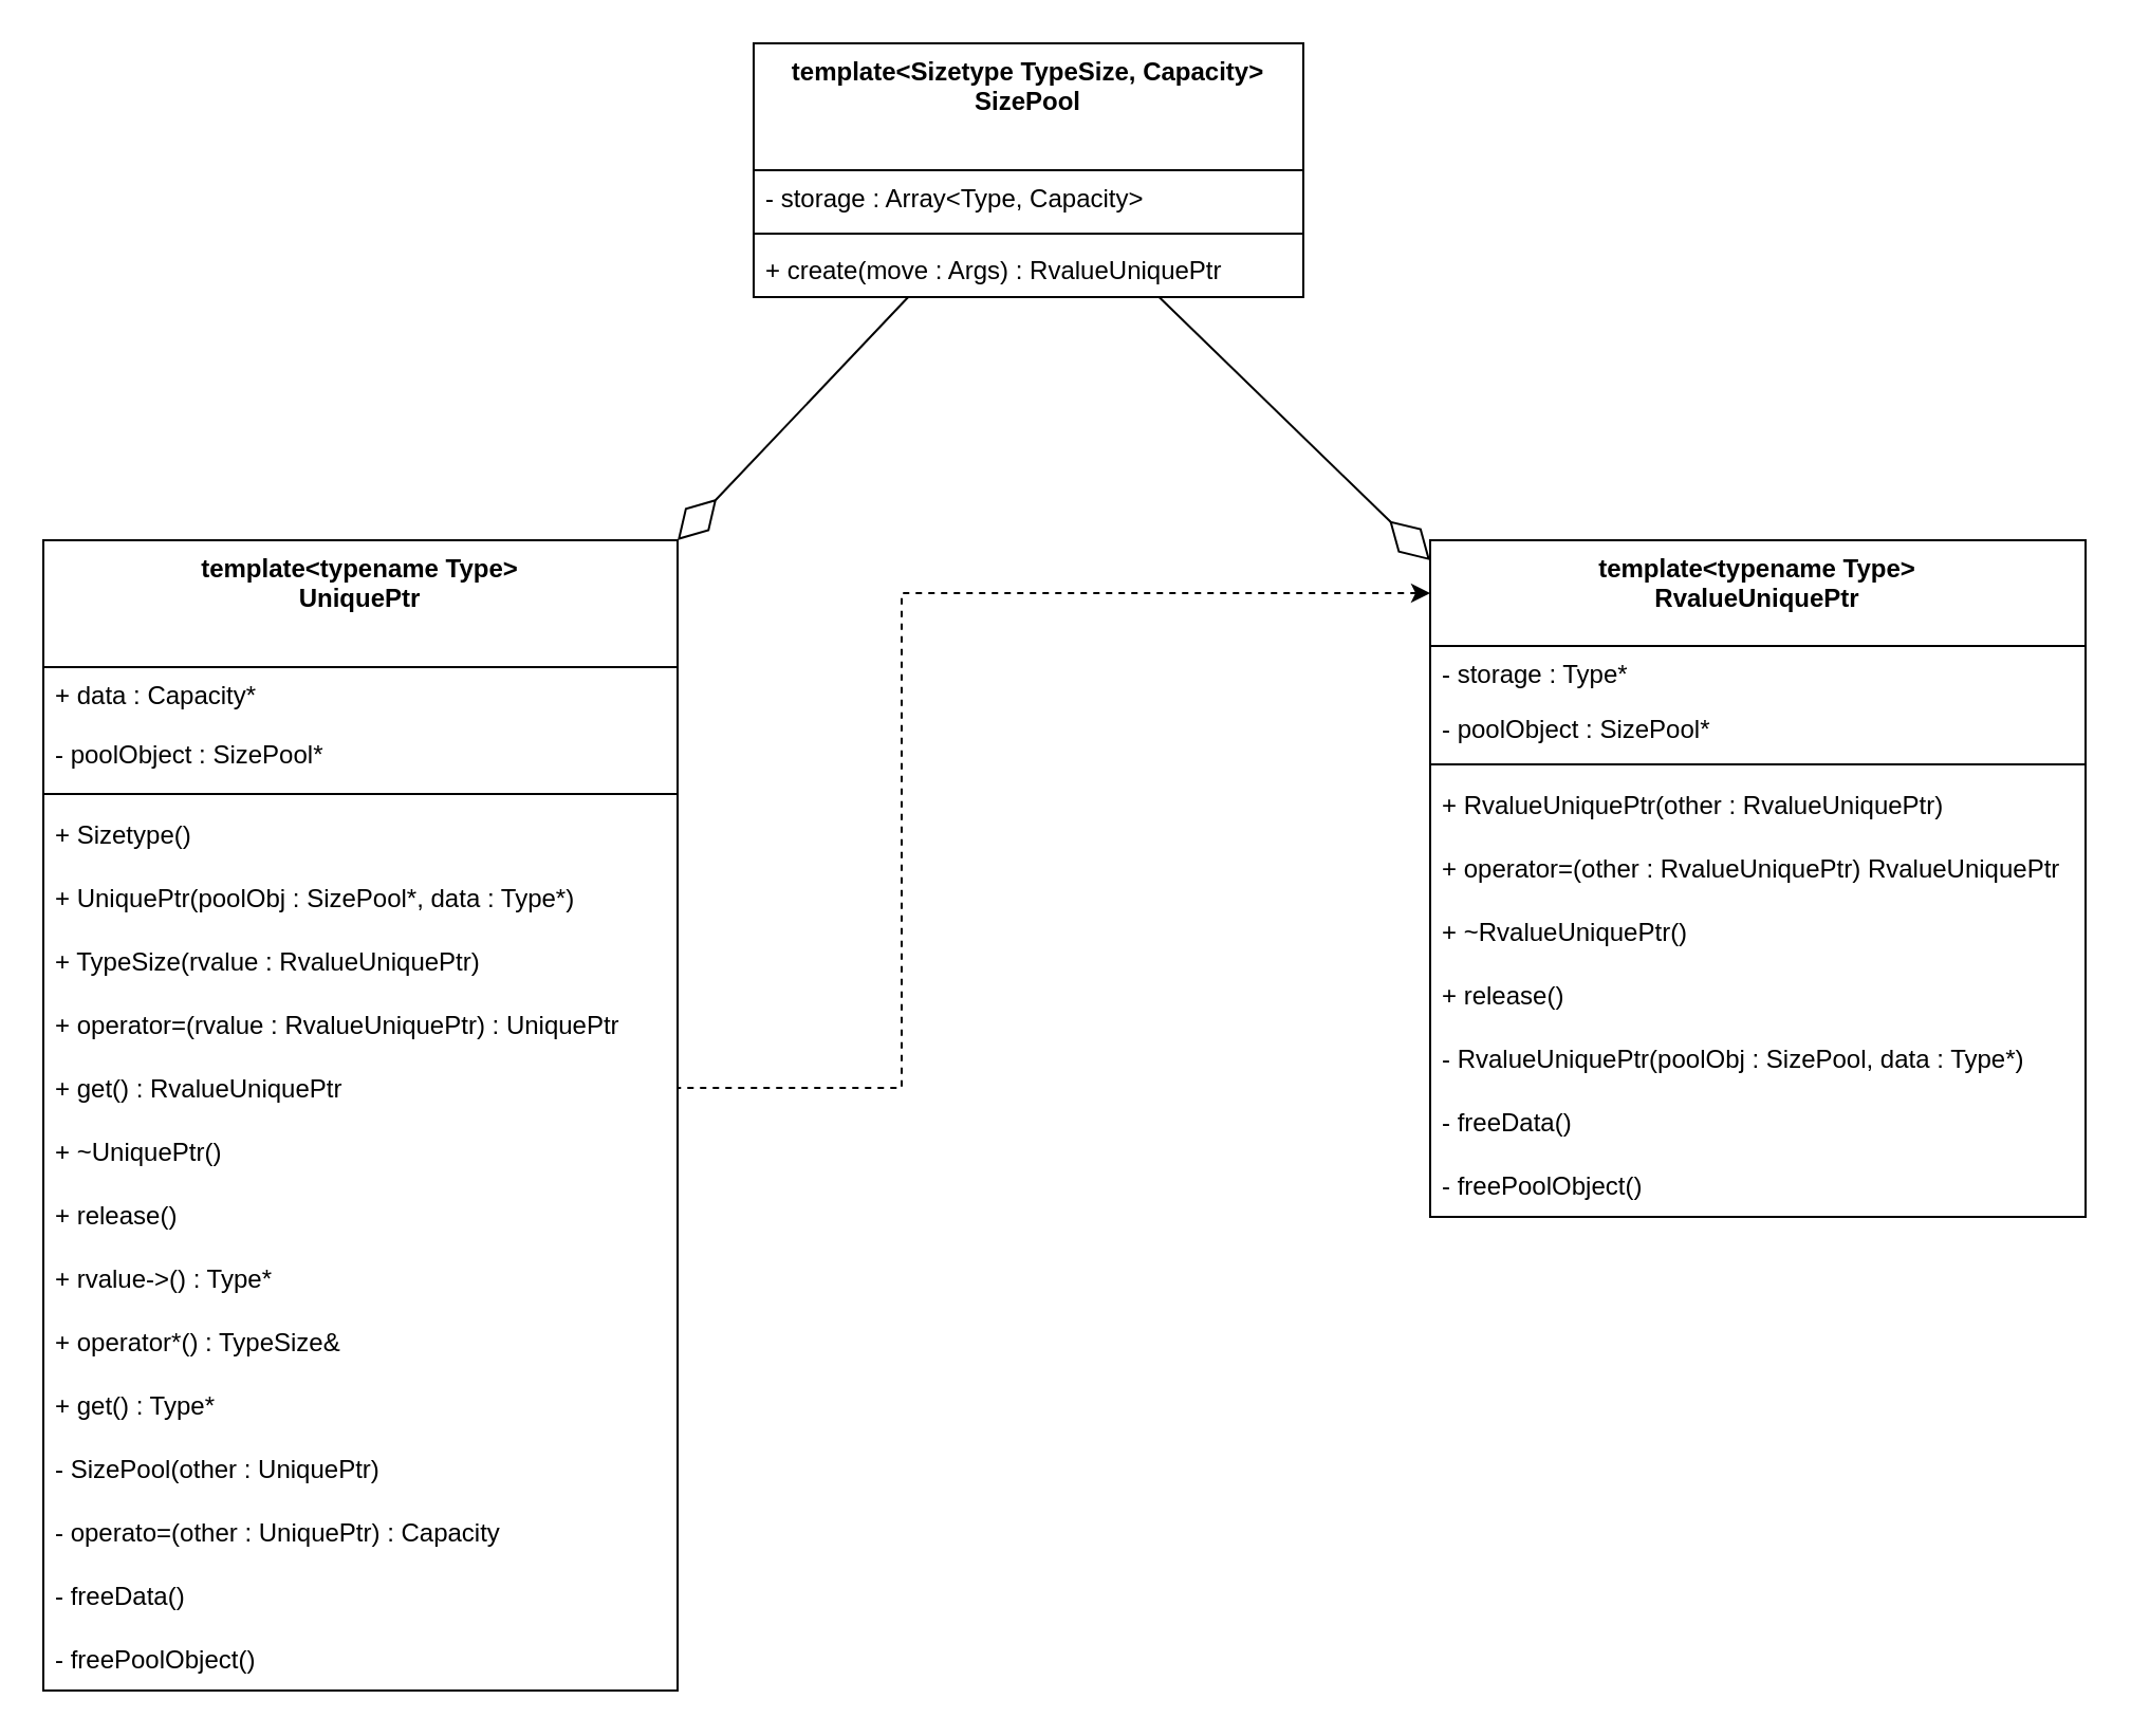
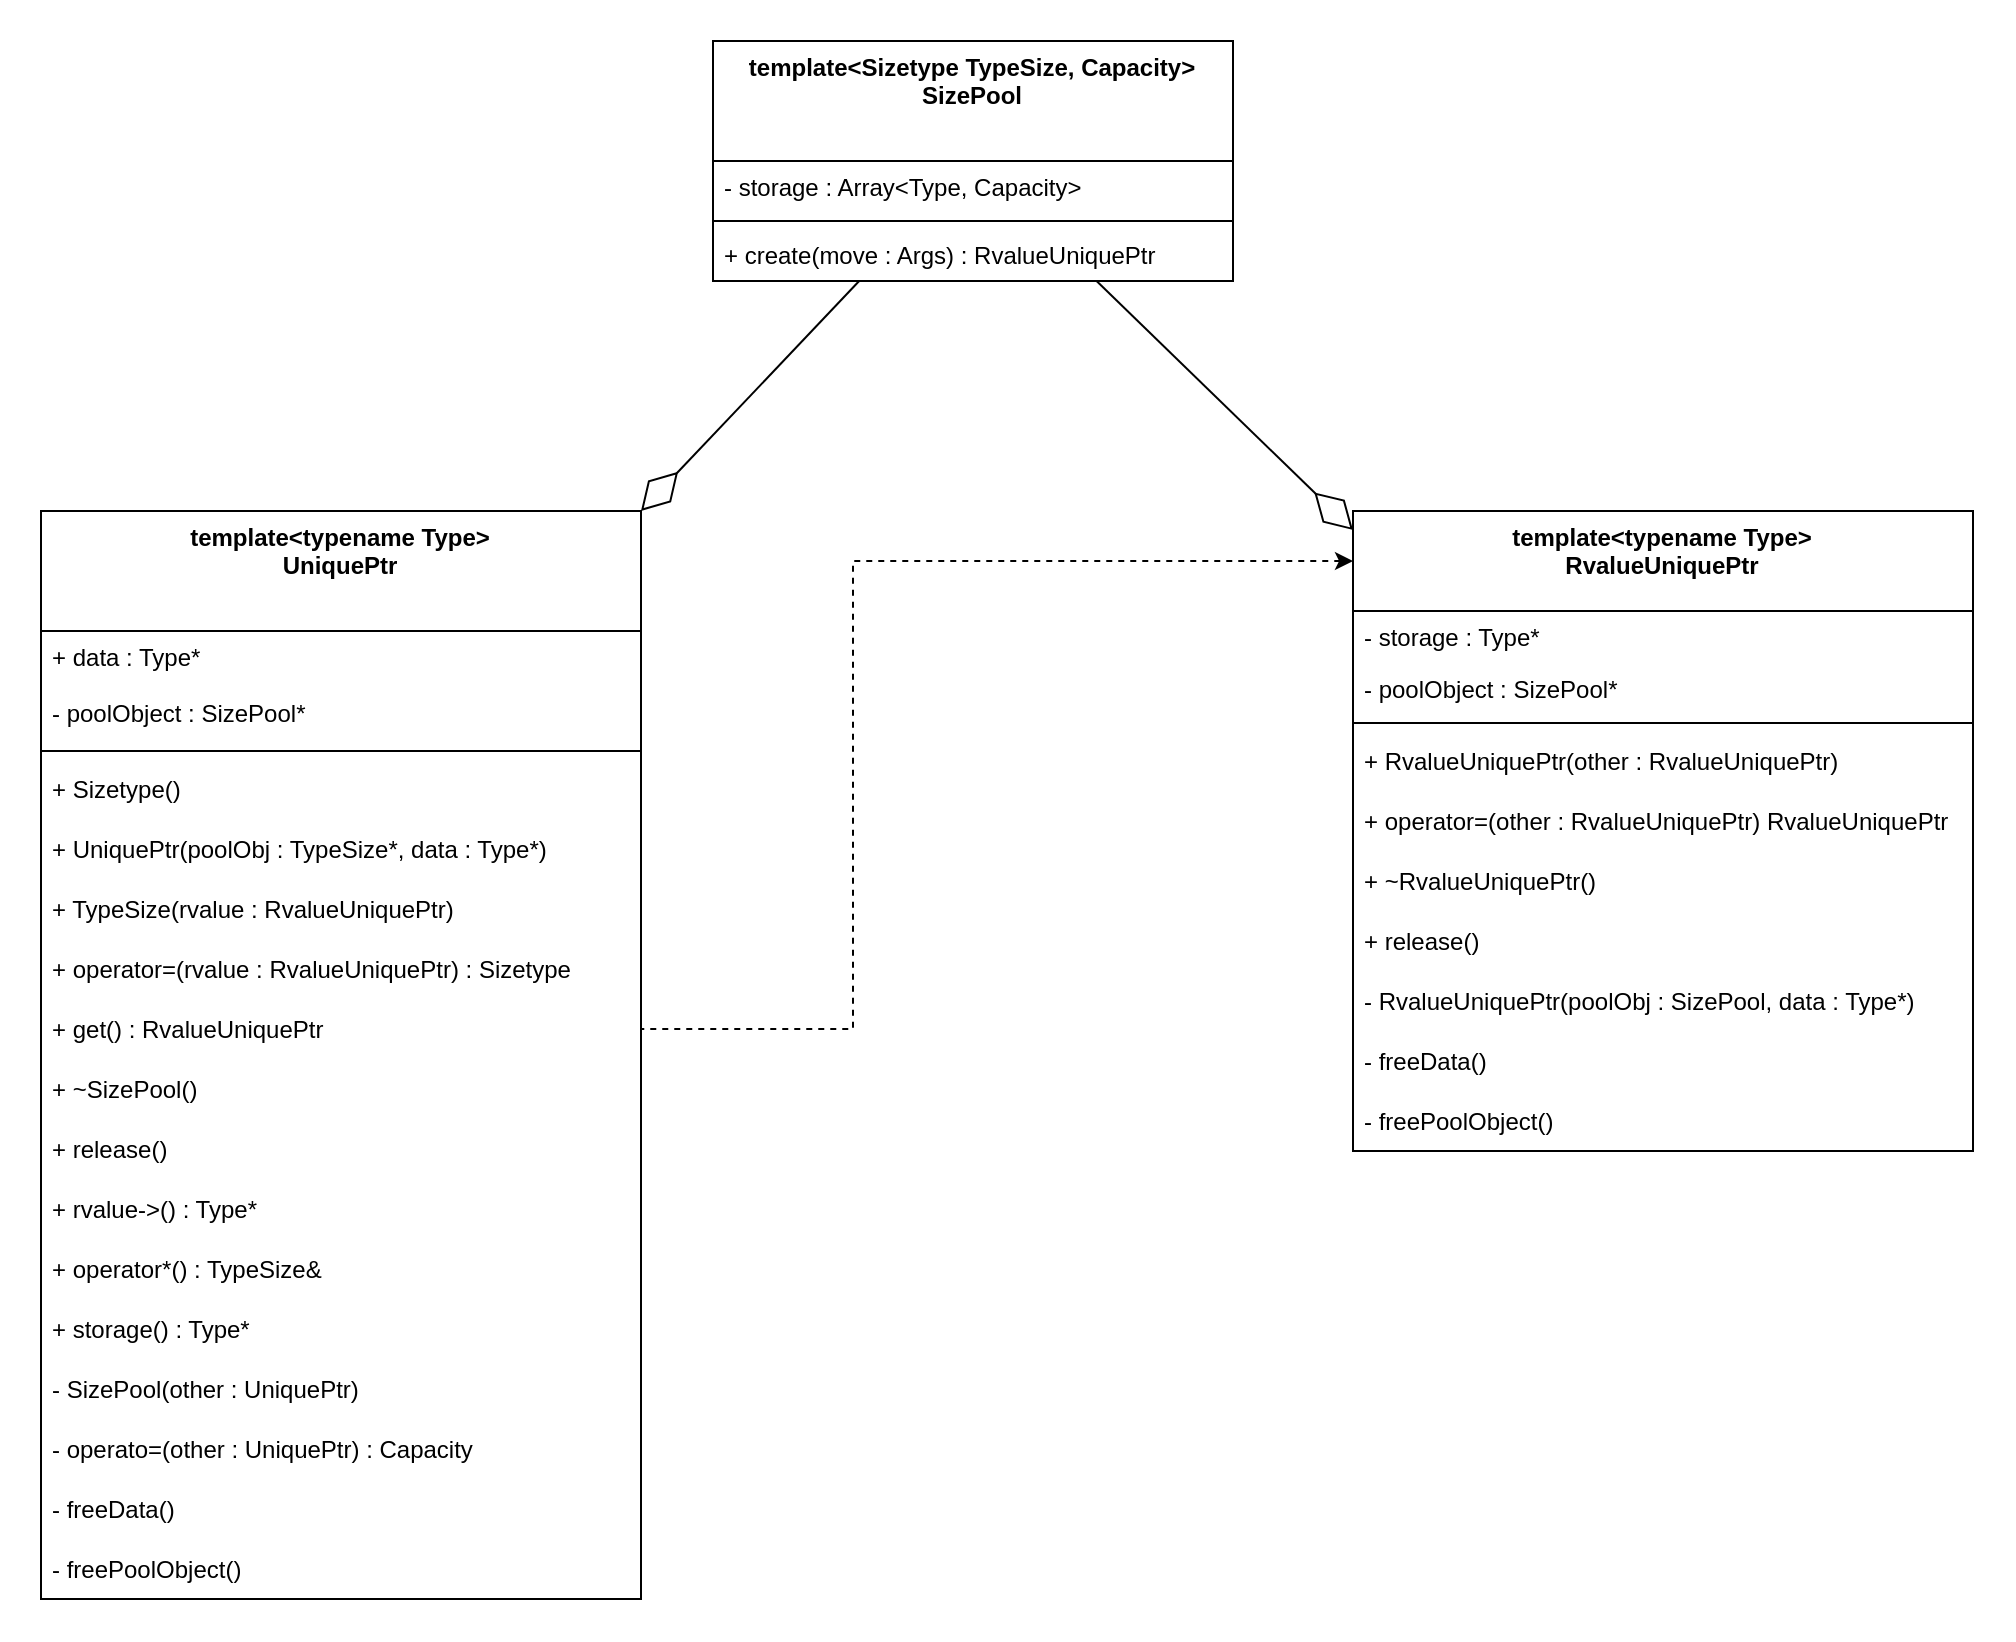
- <mxCell id="6" value="+ data : Capacity*" style="text;strokeColor=none;fillColor=none;align=left;verticalAlign=top;spacingLeft=4;spacingRight=4;overflow=hidden;rotatable=0;points=[[0,0.5],[1,0.5]];portConstraint=eastwest;" vertex="1" parent="5"><mxGeometry y="60" width="300" height="26" as="geometry" /></mxCell>
+ <mxCell id="6" value="+ data : Type*" style="text;strokeColor=none;fillColor=none;align=left;verticalAlign=top;spacingLeft=4;spacingRight=4;overflow=hidden;rotatable=0;points=[[0,0.5],[1,0.5]];portConstraint=eastwest;" vertex="1" parent="5"><mxGeometry y="60" width="300" height="26" as="geometry" /></mxCell>
- <mxCell id="10" value="+ UniquePtr(poolObj : SizePool*, data : Type*)" style="text;strokeColor=none;fillColor=none;align=left;verticalAlign=middle;spacingLeft=4;spacingRight=4;overflow=hidden;points=[[0,0.5],[1,0.5]];portConstraint=eastwest;rotatable=0;" vertex="1" parent="5"><mxGeometry y="154" width="300" height="30" as="geometry" /></mxCell>
+ <mxCell id="10" value="+ UniquePtr(poolObj : TypeSize*, data : Type*)" style="text;strokeColor=none;fillColor=none;align=left;verticalAlign=middle;spacingLeft=4;spacingRight=4;overflow=hidden;points=[[0,0.5],[1,0.5]];portConstraint=eastwest;rotatable=0;" vertex="1" parent="5"><mxGeometry y="154" width="300" height="30" as="geometry" /></mxCell>
- <mxCell id="12" value="+ operator=(rvalue : RvalueUniquePtr) : UniquePtr" style="text;strokeColor=none;fillColor=none;align=left;verticalAlign=middle;spacingLeft=4;spacingRight=4;overflow=hidden;points=[[0,0.5],[1,0.5]];portConstraint=eastwest;rotatable=0;" vertex="1" parent="5"><mxGeometry y="214" width="300" height="30" as="geometry" /></mxCell>
+ <mxCell id="12" value="+ operator=(rvalue : RvalueUniquePtr) : Sizetype" style="text;strokeColor=none;fillColor=none;align=left;verticalAlign=middle;spacingLeft=4;spacingRight=4;overflow=hidden;points=[[0,0.5],[1,0.5]];portConstraint=eastwest;rotatable=0;" vertex="1" parent="5"><mxGeometry y="214" width="300" height="30" as="geometry" /></mxCell>
- <mxCell id="14" value="+ ~UniquePtr()" style="text;strokeColor=none;fillColor=none;align=left;verticalAlign=middle;spacingLeft=4;spacingRight=4;overflow=hidden;points=[[0,0.5],[1,0.5]];portConstraint=eastwest;rotatable=0;" vertex="1" parent="5"><mxGeometry y="274" width="300" height="30" as="geometry" /></mxCell>
+ <mxCell id="14" value="+ ~SizePool()" style="text;strokeColor=none;fillColor=none;align=left;verticalAlign=middle;spacingLeft=4;spacingRight=4;overflow=hidden;points=[[0,0.5],[1,0.5]];portConstraint=eastwest;rotatable=0;" vertex="1" parent="5"><mxGeometry y="274" width="300" height="30" as="geometry" /></mxCell>
- <mxCell id="18" value="+ get() : Type*" style="text;strokeColor=none;fillColor=none;align=left;verticalAlign=middle;spacingLeft=4;spacingRight=4;overflow=hidden;points=[[0,0.5],[1,0.5]];portConstraint=eastwest;rotatable=0;" vertex="1" parent="5"><mxGeometry y="394" width="300" height="30" as="geometry" /></mxCell>
+ <mxCell id="18" value="+ storage() : Type*" style="text;strokeColor=none;fillColor=none;align=left;verticalAlign=middle;spacingLeft=4;spacingRight=4;overflow=hidden;points=[[0,0.5],[1,0.5]];portConstraint=eastwest;rotatable=0;" vertex="1" parent="5"><mxGeometry y="394" width="300" height="30" as="geometry" /></mxCell>
